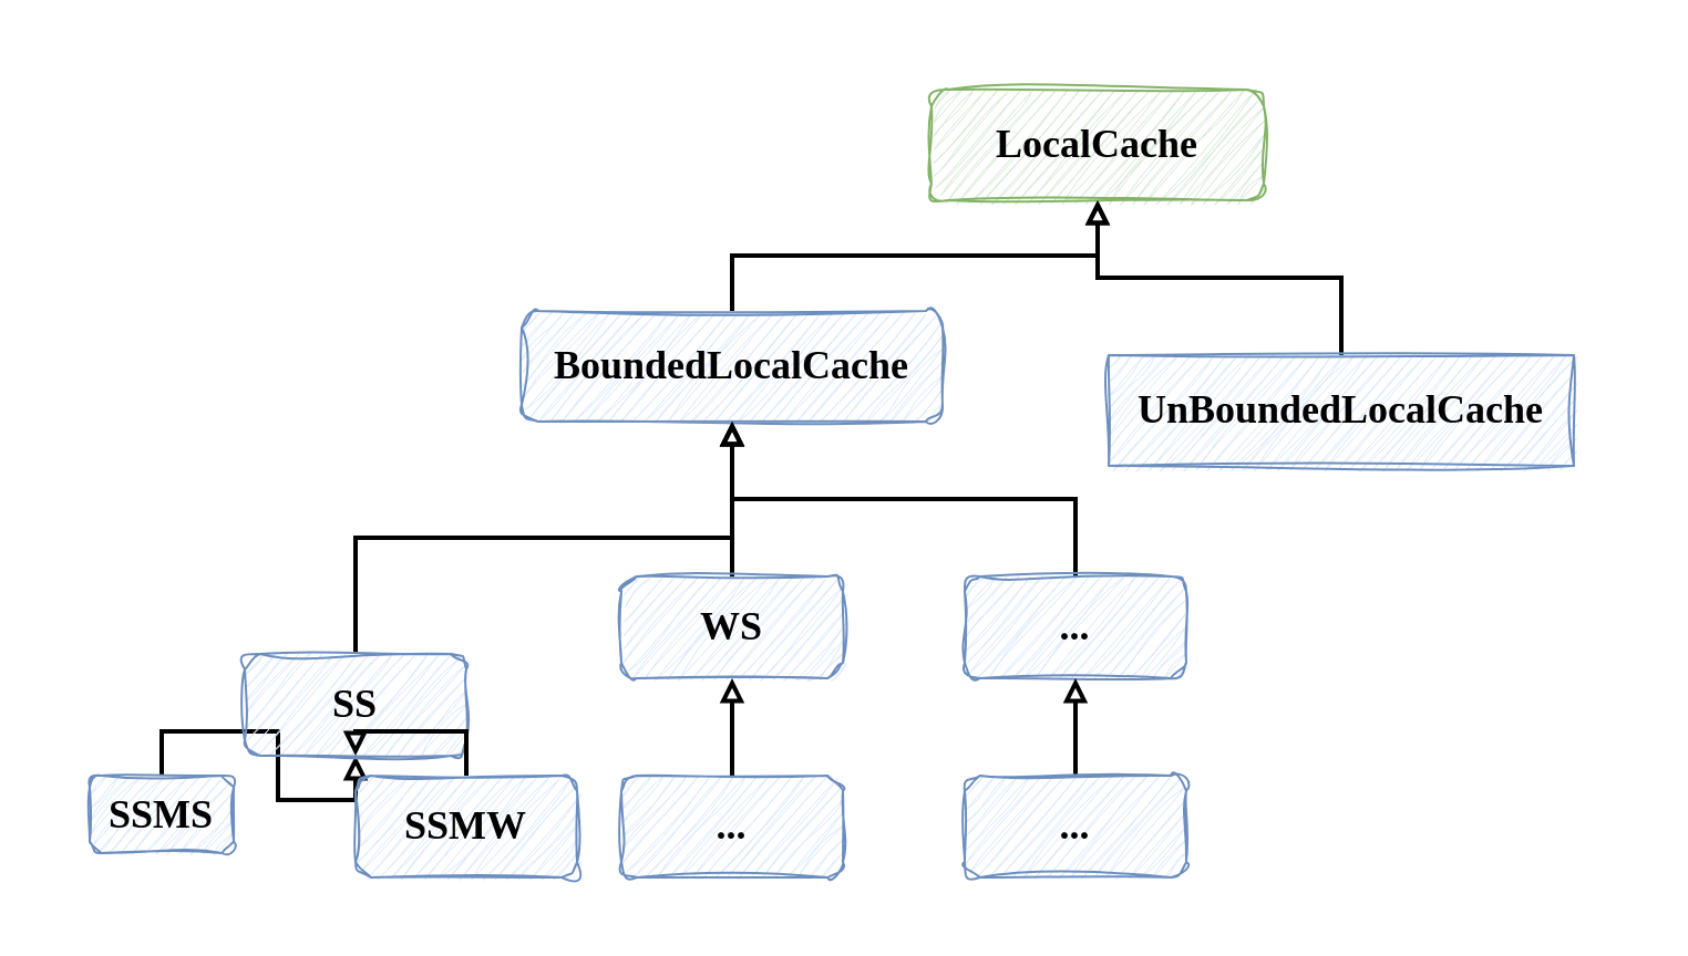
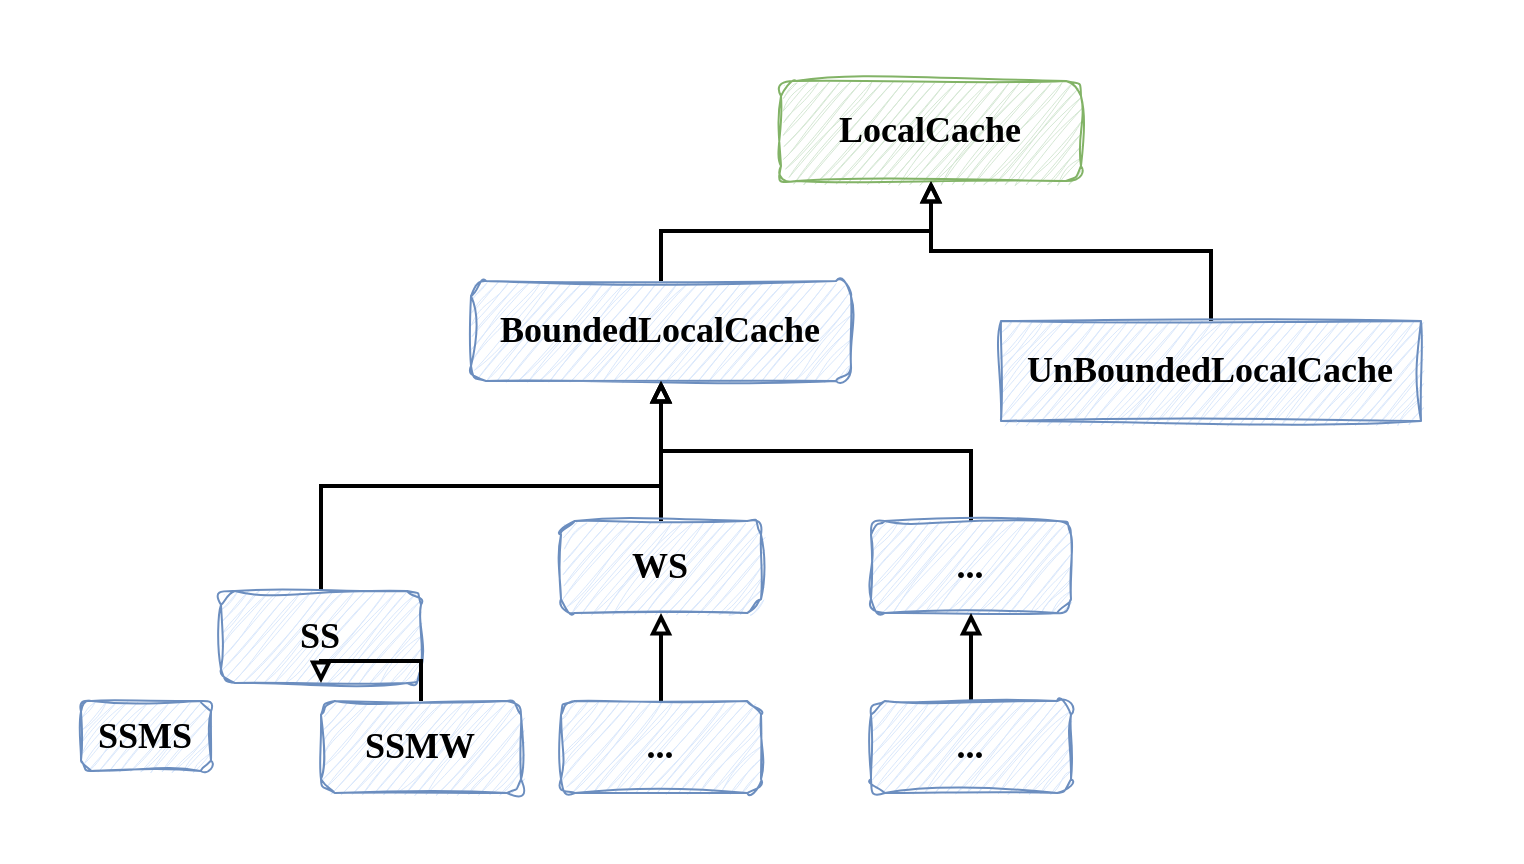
- <mxCell id="9" value="&lt;b style=&quot;border-color: var(--border-color); font-size: 18px;&quot;&gt;&lt;font face=&quot;Comic Sans MS&quot;&gt;LocalCache&lt;/font&gt;&lt;/b&gt;" style="rounded=1;whiteSpace=wrap;html=1;fillColor=#d5e8d4;strokeColor=#82b366;sketch=1;curveFitting=1;jiggle=2;" parent="1" vertex="1"><mxGeometry x="420" y="40" width="150" height="50" as="geometry" /></mxCell>
+ <mxCell id="9" value="&lt;b style=&quot;border-color: var(--border-color); font-size: 18px;&quot;&gt;&lt;font face=&quot;Comic Sans MS&quot;&gt;LocalCache&lt;/font&gt;&lt;/b&gt;" style="rounded=1;whiteSpace=wrap;html=1;fillColor=#d5e8d4;strokeColor=#82b366;sketch=1;curveFitting=1;jiggle=2;" parent="1" vertex="1"><mxGeometry x="390" y="40" width="150" height="50" as="geometry" /></mxCell>
- <mxCell id="3" style="edgeStyle=orthogonalEdgeStyle;rounded=0;orthogonalLoop=1;jettySize=auto;html=1;exitX=0.5;exitY=0;exitDx=0;exitDy=0;endArrow=block;endFill=0;strokeWidth=2;" parent="1" source="4" target="6" edge="1"><mxGeometry relative="1" as="geometry" /></mxCell>
